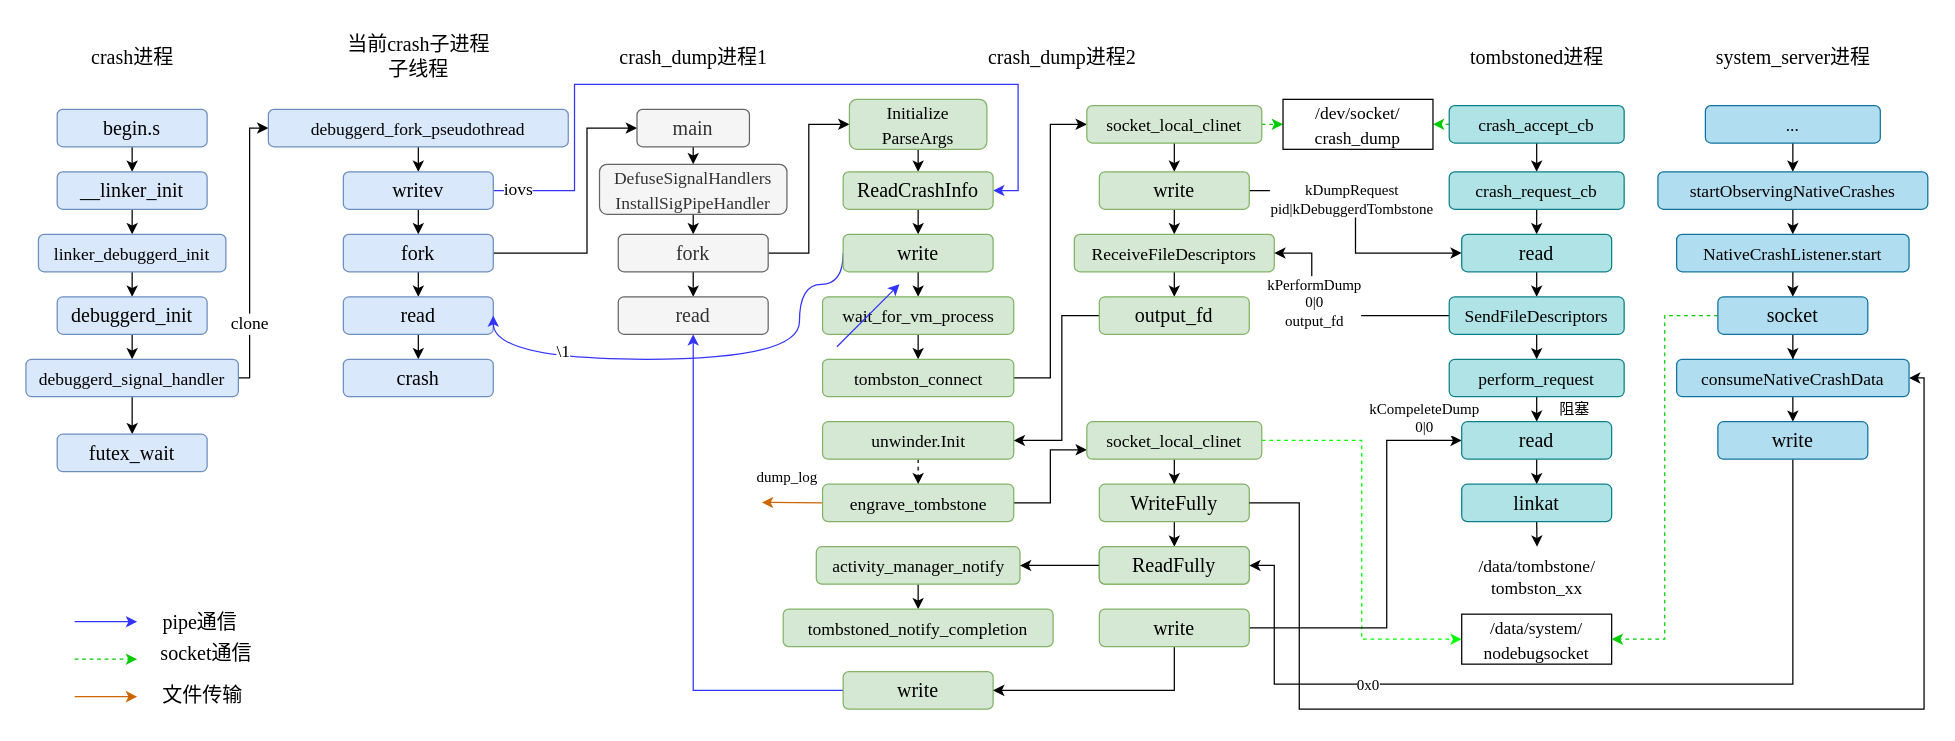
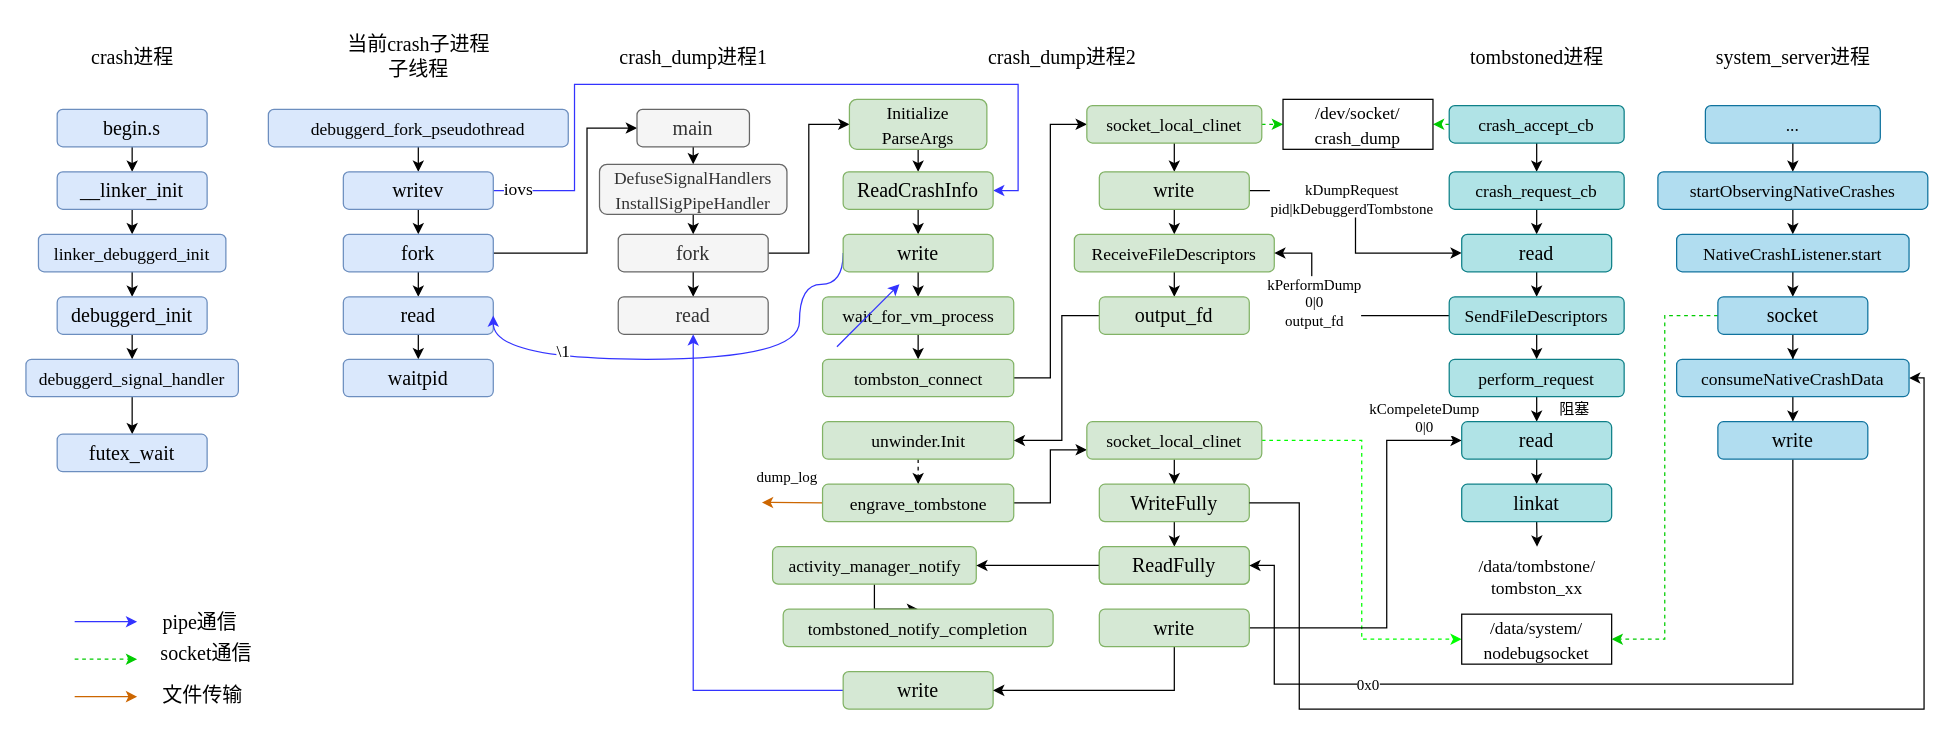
- <mxCell id="16" style="edgeStyle=orthogonalEdgeStyle;rounded=0;orthogonalLoop=1;jettySize=auto;html=1;exitX=1;exitY=0.5;exitDx=0;exitDy=0;entryX=0;entryY=0.5;entryDx=0;entryDy=0;fontFamily=Comic Sans MS;fontSize=14;" edge="1" parent="1" source="19" target="22"><mxGeometry relative="1" as="geometry"><Array as="points"><mxPoint x="199" y="302" /><mxPoint x="199" y="102" /></Array></mxGeometry></mxCell>
- <mxCell id="17" value="clone" style="edgeLabel;html=1;align=center;verticalAlign=middle;resizable=0;points=[];fontSize=14;fontFamily=Comic Sans MS;" vertex="1" connectable="0" parent="16"><mxGeometry x="-0.528" y="1" relative="1" as="geometry"><mxPoint as="offset" /></mxGeometry></mxCell>
- <mxCell id="32" value="crash" style="rounded=1;whiteSpace=wrap;html=1;sketch=0;fontFamily=Comic Sans MS;fontSize=16;fillColor=#dae8fc;strokeColor=#6c8ebf;" vertex="1" parent="1"><mxGeometry x="274" y="287" width="120" height="30" as="geometry" /></mxCell>
+ <mxCell id="32" value="waitpid" style="rounded=1;whiteSpace=wrap;html=1;sketch=0;fontFamily=Comic Sans MS;fontSize=16;fillColor=#dae8fc;strokeColor=#6c8ebf;" vertex="1" parent="1"><mxGeometry x="274" y="287" width="120" height="30" as="geometry" /></mxCell>
- <mxCell id="59" value="&lt;font style=&quot;font-size: 14px;&quot;&gt;activity_manager_notify&lt;/font&gt;" style="rounded=1;whiteSpace=wrap;html=1;sketch=0;fontFamily=Comic Sans MS;fontSize=16;fillColor=#d5e8d4;strokeColor=#82b366;" vertex="1" parent="1"><mxGeometry x="652.5" y="437" width="163" height="30" as="geometry" /></mxCell>
+ <mxCell id="59" value="&lt;font style=&quot;font-size: 14px;&quot;&gt;activity_manager_notify&lt;/font&gt;" style="rounded=1;whiteSpace=wrap;html=1;sketch=0;fontFamily=Comic Sans MS;fontSize=16;fillColor=#d5e8d4;strokeColor=#82b366;" vertex="1" parent="1"><mxGeometry x="617.5" y="437" width="163" height="30" as="geometry" /></mxCell>
